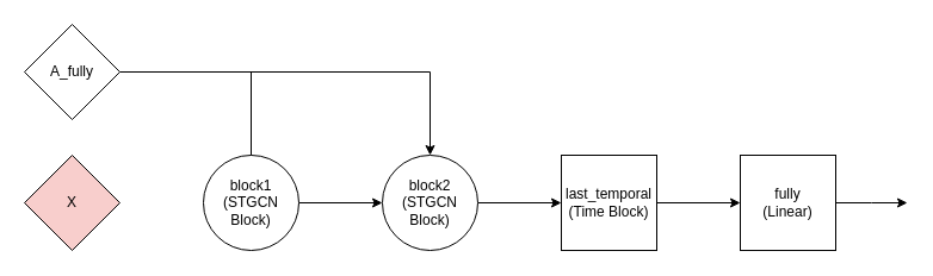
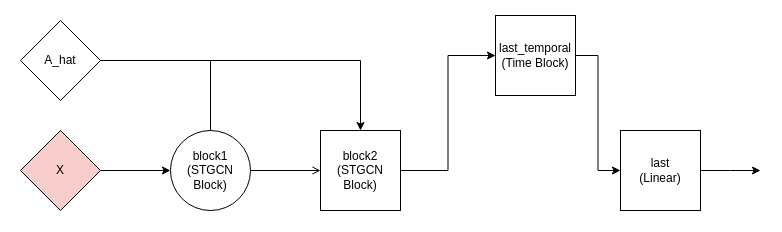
- <mxCell id="12" value="A_fully" style="rhombus;whiteSpace=wrap;html=1;" vertex="1" parent="1"><mxGeometry x="20" y="20" width="80" height="80" as="geometry" /></mxCell>
+ <mxCell id="12" value="A_hat" style="rhombus;whiteSpace=wrap;html=1;" vertex="1" parent="1"><mxGeometry x="20" y="20" width="80" height="80" as="geometry" /></mxCell>
+ <mxCell id="13" style="edgeStyle=orthogonalEdgeStyle;rounded=0;orthogonalLoop=1;jettySize=auto;html=1;exitX=1;exitY=0.5;exitDx=0;exitDy=0;entryX=0;entryY=0.5;entryDx=0;entryDy=0;" edge="1" parent="1" source="14" target="3"><mxGeometry relative="1" as="geometry" /></mxCell>
- <mxCell id="2" style="edgeStyle=orthogonalEdgeStyle;rounded=0;orthogonalLoop=1;jettySize=auto;html=1;exitX=1;exitY=0.5;exitDx=0;exitDy=0;entryX=0;entryY=0.5;entryDx=0;entryDy=0;" edge="1" parent="1" source="3" target="7"><mxGeometry relative="1" as="geometry" /></mxCell>
+ <mxCell id="2" style="edgeStyle=orthogonalEdgeStyle;rounded=0;orthogonalLoop=1;jettySize=auto;html=1;exitX=1;exitY=0.5;exitDx=0;exitDy=0;entryX=0;entryY=0.5;entryDx=0;entryDy=0;endArrow=open;" edge="1" parent="1" source="3" target="7"><mxGeometry relative="1" as="geometry" /></mxCell>
- <mxCell id="7" value="block2&lt;br&gt;(STGCN Block)" style="ellipse;whiteSpace=wrap;html=1;aspect=fixed;" vertex="1" parent="1"><mxGeometry x="320" y="130" width="80" height="80" as="geometry" /></mxCell>
+ <mxCell id="7" value="block2&lt;br&gt;(STGCN Block)" style="whiteSpace=wrap;html=1;aspect=fixed;" vertex="1" parent="1"><mxGeometry x="320" y="130" width="80" height="80" as="geometry" /></mxCell>
- <mxCell id="5" value="last_temporal&lt;br&gt;(Time Block)" style="whiteSpace=wrap;html=1;aspect=fixed;" vertex="1" parent="1"><mxGeometry x="470" y="130" width="80" height="80" as="geometry" /></mxCell>
+ <mxCell id="5" value="last_temporal&lt;br&gt;(Time Block)" style="whiteSpace=wrap;html=1;aspect=fixed;" vertex="1" parent="1"><mxGeometry x="495" y="15" width="80" height="80" as="geometry" /></mxCell>
- <mxCell id="9" value="fully&lt;br&gt;(Linear)" style="whiteSpace=wrap;html=1;aspect=fixed;" vertex="1" parent="1"><mxGeometry x="620" y="130" width="80" height="80" as="geometry" /></mxCell>
+ <mxCell id="9" value="last&lt;br&gt;(Linear)" style="whiteSpace=wrap;html=1;aspect=fixed;" vertex="1" parent="1"><mxGeometry x="620" y="130" width="80" height="80" as="geometry" /></mxCell>
